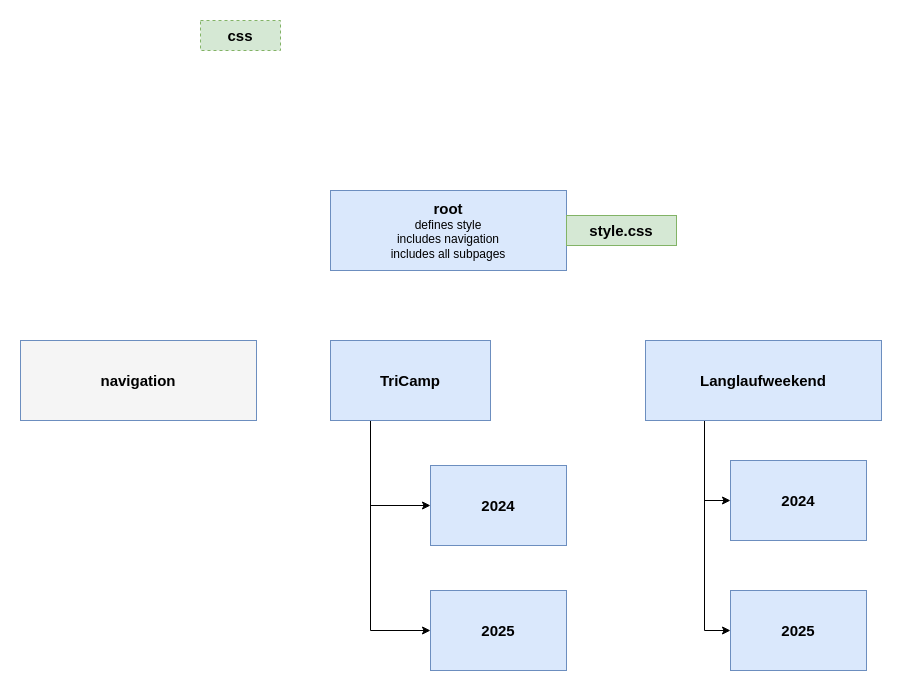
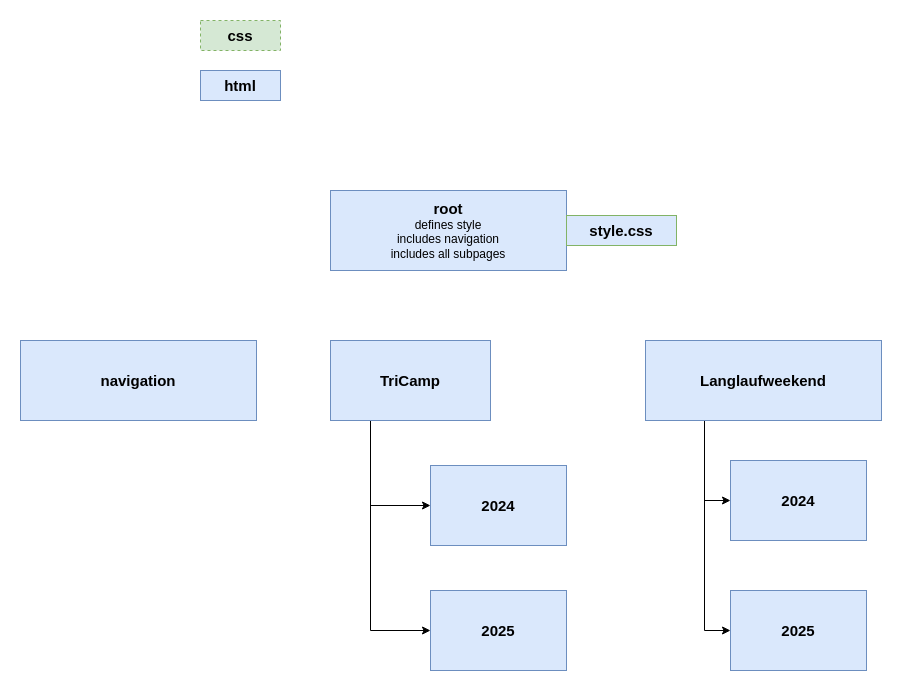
+ <mxCell id="3" value="&lt;span style=&quot;font-size: 15px;&quot;&gt;&lt;b&gt;html&lt;/b&gt;&lt;/span&gt;" style="rounded=0;whiteSpace=wrap;html=1;fontSize=12;fillColor=#dae8fc;strokeColor=#6c8ebf;" vertex="1" parent="1"><mxGeometry x="200" y="70" width="80" height="30" as="geometry" /></mxCell>
- <mxCell id="5" value="&lt;span style=&quot;font-size: 15px;&quot;&gt;&lt;b&gt;style.css&lt;/b&gt;&lt;/span&gt;" style="rounded=0;whiteSpace=wrap;html=1;fontSize=12;fillColor=#d5e8d4;strokeColor=#82b366;" vertex="1" parent="1"><mxGeometry x="566" y="215" width="110" height="30" as="geometry" /></mxCell>
+ <mxCell id="5" value="&lt;span style=&quot;font-size: 15px;&quot;&gt;&lt;b&gt;style.css&lt;/b&gt;&lt;/span&gt;" style="rounded=0;whiteSpace=wrap;html=1;fontSize=12;fillColor=#dae8fc;strokeColor=#82b366;" vertex="1" parent="1"><mxGeometry x="566" y="215" width="110" height="30" as="geometry" /></mxCell>
- <mxCell id="6" value="&lt;span style=&quot;font-size: 15px;&quot;&gt;&lt;b&gt;navigation&lt;/b&gt;&lt;/span&gt;" style="rounded=0;whiteSpace=wrap;html=1;fontSize=12;fillColor=#f5f5f5;strokeColor=#6c8ebf;" vertex="1" parent="1"><mxGeometry x="20" y="340" width="236" height="80" as="geometry" /></mxCell>
+ <mxCell id="6" value="&lt;span style=&quot;font-size: 15px;&quot;&gt;&lt;b&gt;navigation&lt;/b&gt;&lt;/span&gt;" style="rounded=0;whiteSpace=wrap;html=1;fontSize=12;fillColor=#dae8fc;strokeColor=#6c8ebf;" vertex="1" parent="1"><mxGeometry x="20" y="340" width="236" height="80" as="geometry" /></mxCell>
